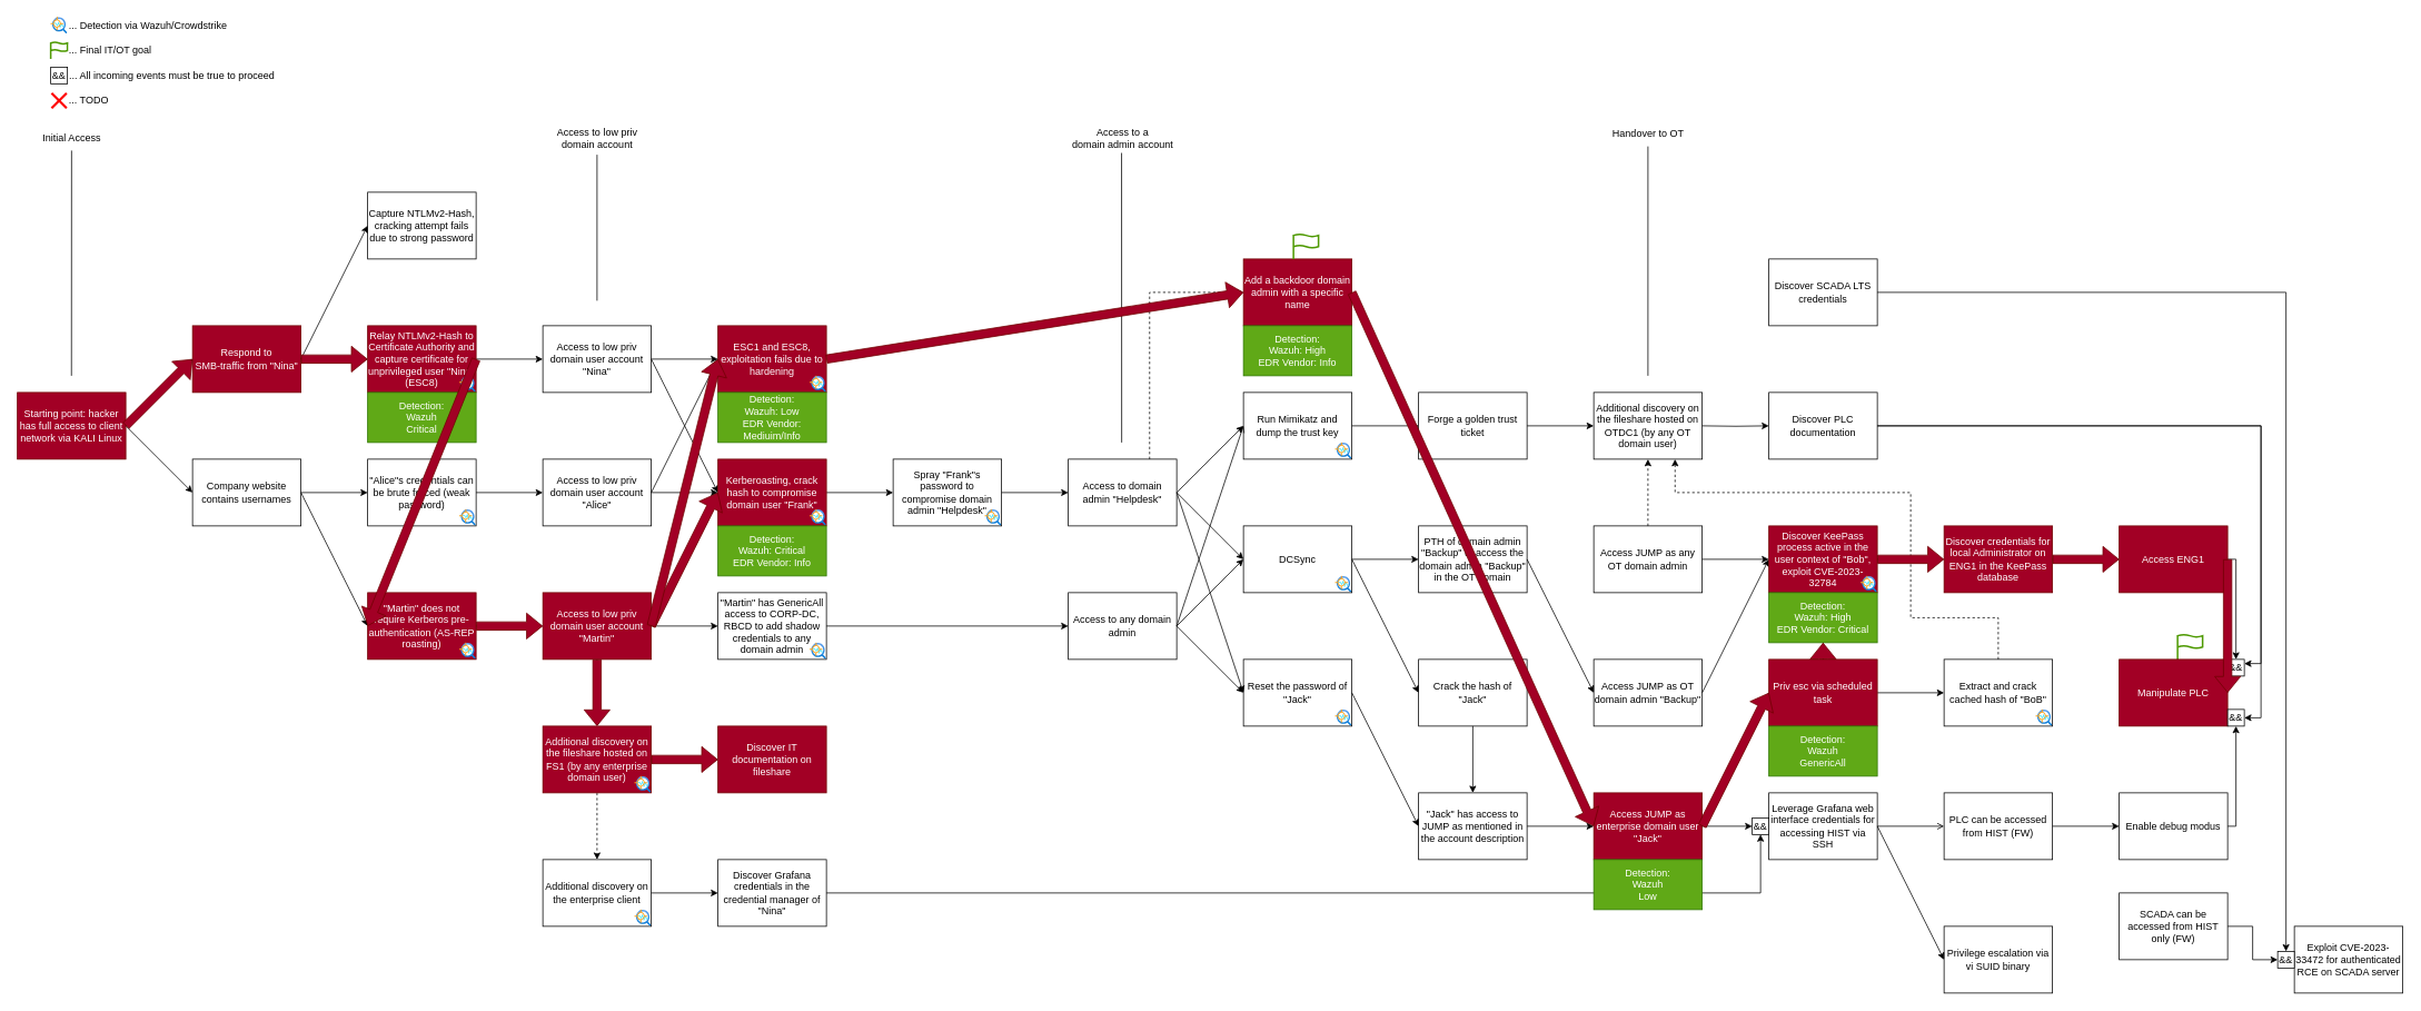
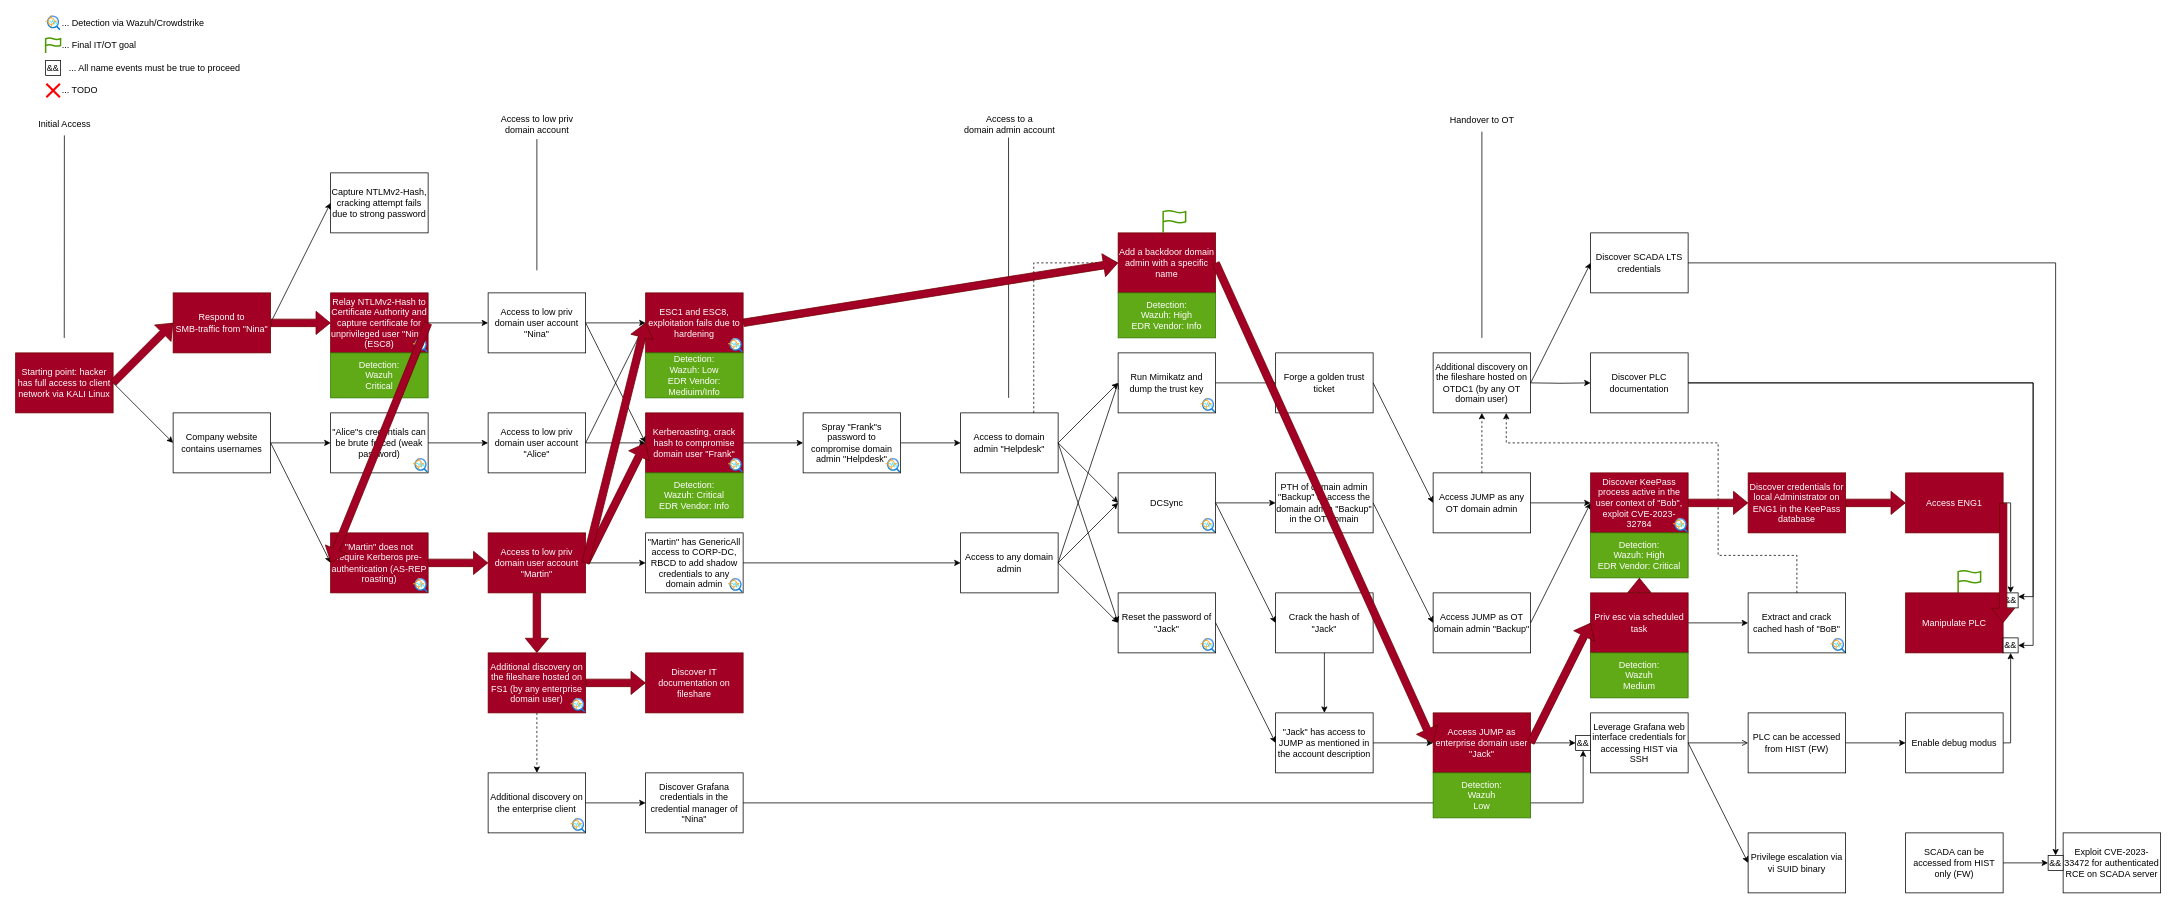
- <mxCell id="132" value="... All incoming events must be true to proceed" style="text;html=1;align=center;verticalAlign=middle;whiteSpace=wrap;rounded=0;" parent="1" vertex="1"><mxGeometry x="64" y="75" width="283" height="30" as="geometry" /></mxCell>
+ <mxCell id="132" value="... All name events must be true to proceed" style="text;html=1;align=center;verticalAlign=middle;whiteSpace=wrap;rounded=0;" parent="1" vertex="1"><mxGeometry x="64" y="75" width="283" height="30" as="geometry" /></mxCell>
+ <mxCell id="122" style="rounded=0;orthogonalLoop=1;jettySize=auto;html=1;exitX=1;exitY=0.5;exitDx=0;exitDy=0;entryX=0;entryY=0.5;entryDx=0;entryDy=0;" parent="1" source="123" target="121" edge="1"><mxGeometry relative="1" as="geometry" /></mxCell>
- <mxCell id="104" style="rounded=0;orthogonalLoop=1;jettySize=auto;html=1;exitX=1;exitY=0.5;exitDx=0;exitDy=0;" parent="1" source="105" target="123" edge="1"><mxGeometry relative="1" as="geometry" /></mxCell>
+ <mxCell id="104" style="rounded=0;orthogonalLoop=1;jettySize=auto;html=1;exitX=1;exitY=0.5;exitDx=0;exitDy=0;entryX=0;entryY=0.5;entryDx=0;entryDy=0;" parent="1" source="105" target="108" edge="1"><mxGeometry relative="1" as="geometry" /></mxCell>
- <mxCell id="145" value="Detection:&lt;div&gt;Wazuh&lt;/div&gt;&lt;div&gt;GenericAll&lt;/div&gt;" style="rounded=0;whiteSpace=wrap;html=1;fillColor=#60a917;fontColor=#ffffff;strokeColor=#2D7600;" parent="1" vertex="1"><mxGeometry x="2120" y="870" width="130" height="60" as="geometry" /></mxCell>
+ <mxCell id="145" value="Detection:&lt;div&gt;Wazuh&lt;/div&gt;&lt;div&gt;Medium&lt;/div&gt;" style="rounded=0;whiteSpace=wrap;html=1;fillColor=#60a917;fontColor=#ffffff;strokeColor=#2D7600;" parent="1" vertex="1"><mxGeometry x="2120" y="870" width="130" height="60" as="geometry" /></mxCell>
- <mxCell id="101" value="SCADA can be accessed from HIST only (FW)" style="rounded=0;whiteSpace=wrap;html=1;fillColor=none;" parent="1" vertex="1"><mxGeometry x="2540" y="1070" width="130" height="80" as="geometry" /></mxCell>
+ <mxCell id="101" value="SCADA can be accessed from HIST only (FW)" style="rounded=0;whiteSpace=wrap;html=1;fillColor=none;" parent="1" vertex="1"><mxGeometry x="2540" y="1110" width="130" height="80" as="geometry" /></mxCell>
